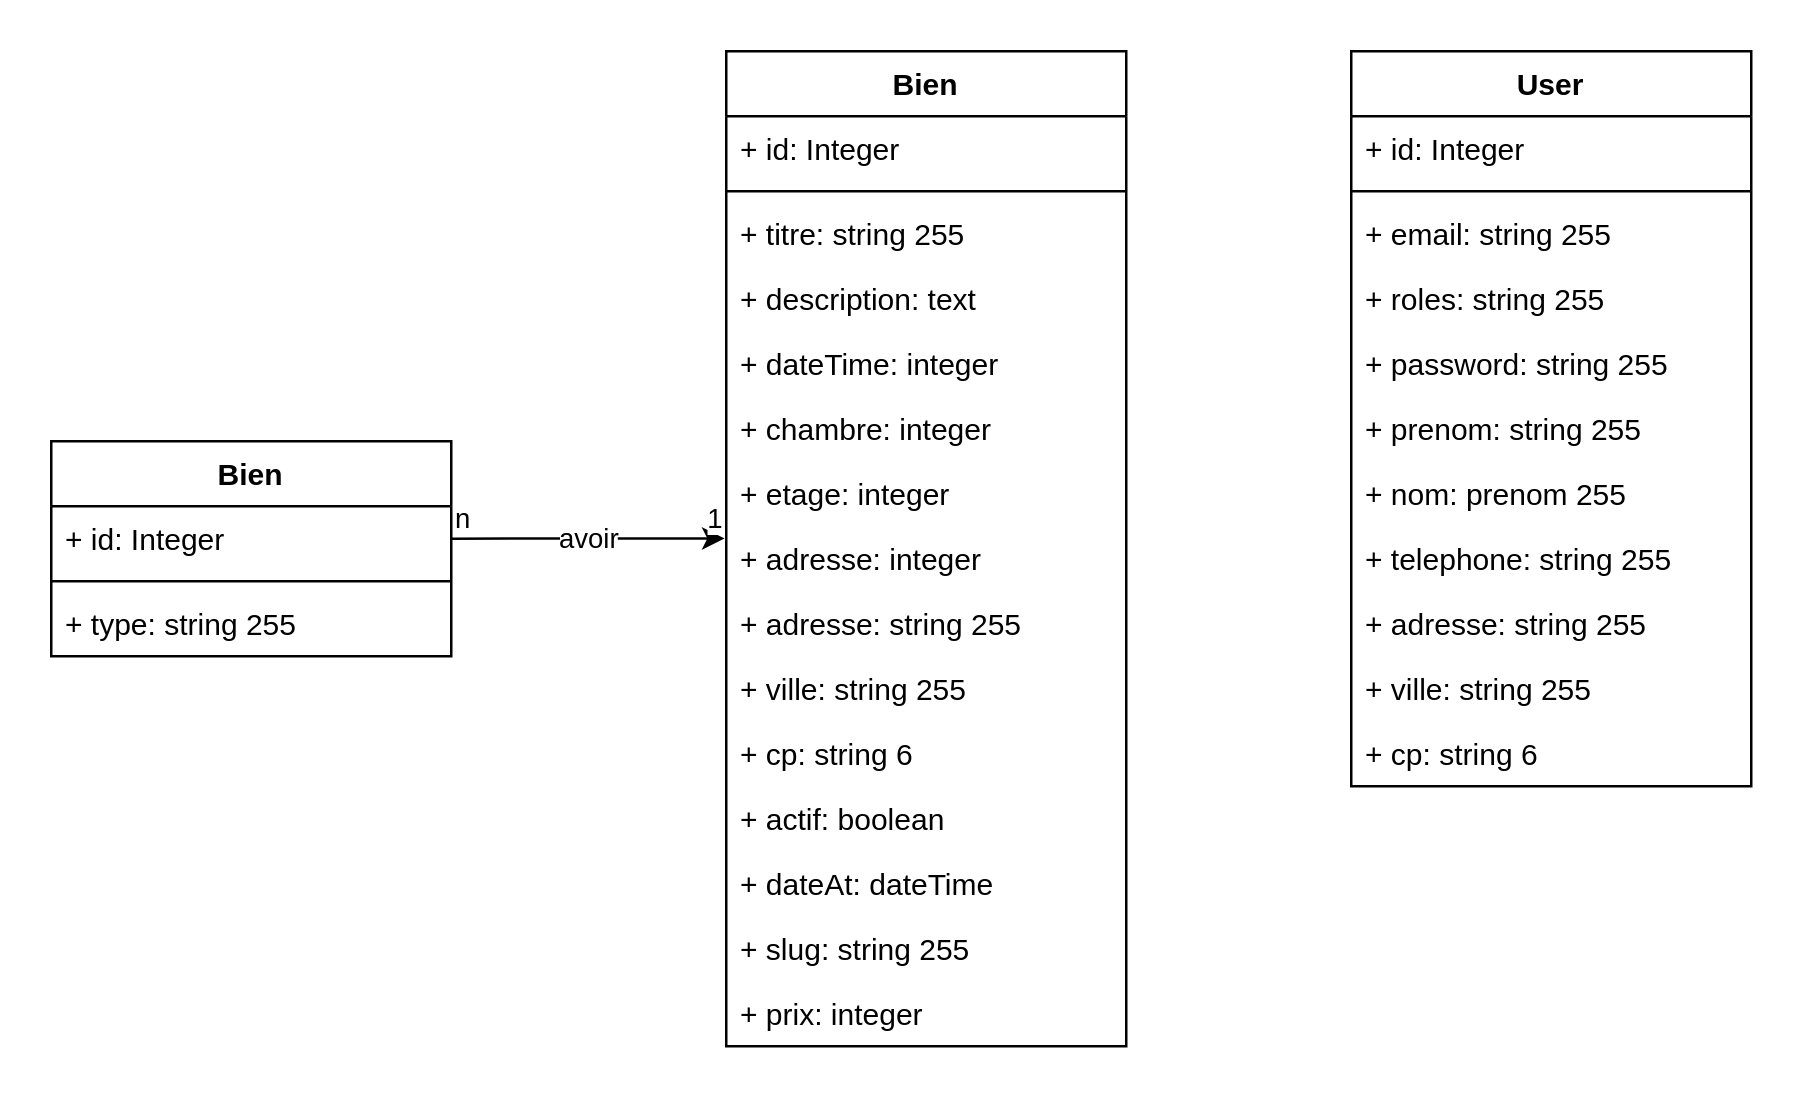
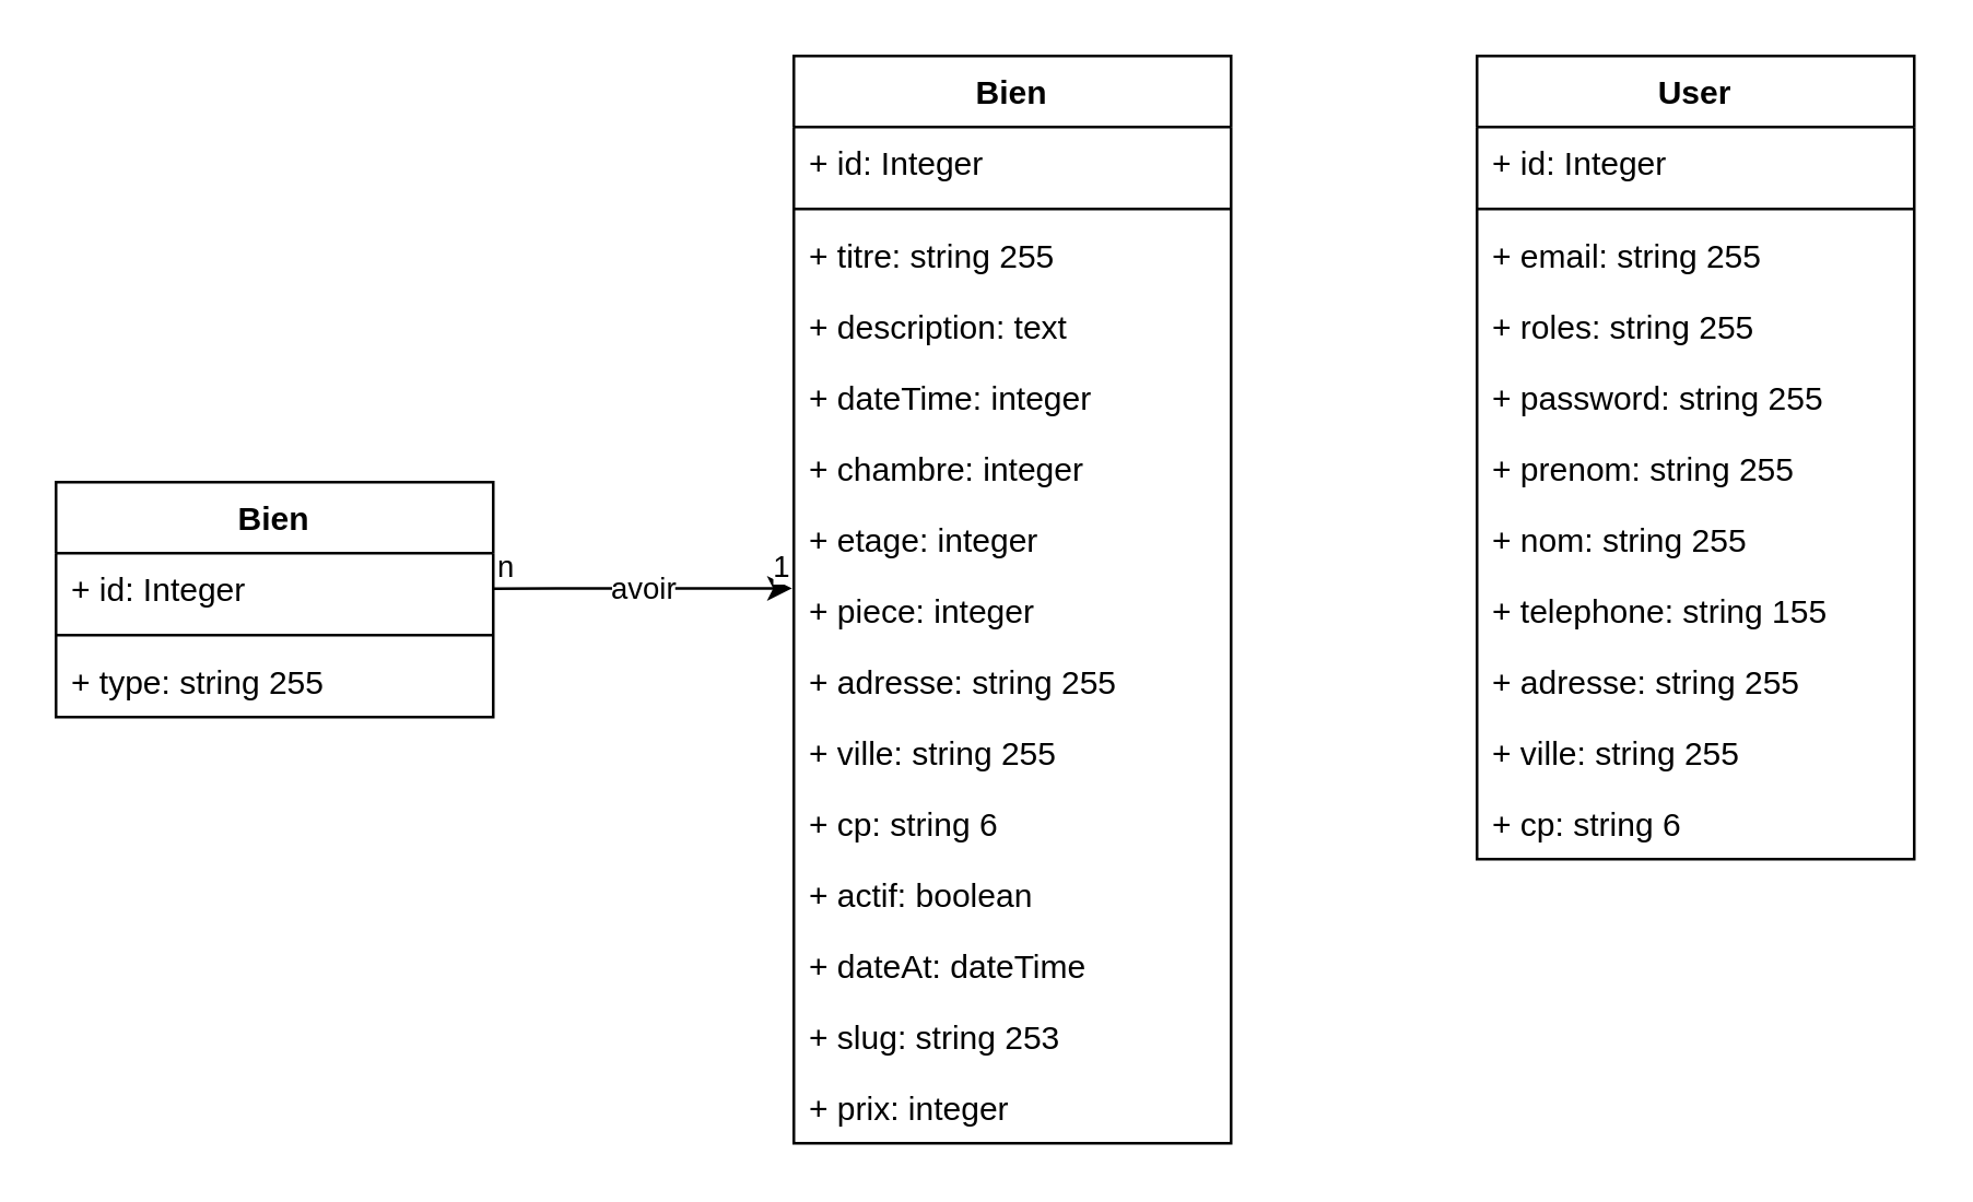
- <mxCell id="33" value="+ nom: prenom 255" style="text;strokeColor=none;fillColor=none;align=left;verticalAlign=top;spacingLeft=4;spacingRight=4;overflow=hidden;rotatable=0;points=[[0,0.5],[1,0.5]];portConstraint=eastwest;" vertex="1" parent="26"><mxGeometry y="164" width="160" height="26" as="geometry" /></mxCell>
+ <mxCell id="33" value="+ nom: string 255" style="text;strokeColor=none;fillColor=none;align=left;verticalAlign=top;spacingLeft=4;spacingRight=4;overflow=hidden;rotatable=0;points=[[0,0.5],[1,0.5]];portConstraint=eastwest;" vertex="1" parent="26"><mxGeometry y="164" width="160" height="26" as="geometry" /></mxCell>
- <mxCell id="14" value="+ adresse: integer" style="text;strokeColor=none;fillColor=none;align=left;verticalAlign=top;spacingLeft=4;spacingRight=4;overflow=hidden;rotatable=0;points=[[0,0.5],[1,0.5]];portConstraint=eastwest;" vertex="1" parent="6"><mxGeometry y="190" width="160" height="26" as="geometry" /></mxCell>
+ <mxCell id="14" value="+ piece: integer" style="text;strokeColor=none;fillColor=none;align=left;verticalAlign=top;spacingLeft=4;spacingRight=4;overflow=hidden;rotatable=0;points=[[0,0.5],[1,0.5]];portConstraint=eastwest;" vertex="1" parent="6"><mxGeometry y="190" width="160" height="26" as="geometry" /></mxCell>
- <mxCell id="34" value="+ telephone: string 255" style="text;strokeColor=none;fillColor=none;align=left;verticalAlign=top;spacingLeft=4;spacingRight=4;overflow=hidden;rotatable=0;points=[[0,0.5],[1,0.5]];portConstraint=eastwest;" vertex="1" parent="26"><mxGeometry y="190" width="160" height="26" as="geometry" /></mxCell>
+ <mxCell id="34" value="+ telephone: string 155" style="text;strokeColor=none;fillColor=none;align=left;verticalAlign=top;spacingLeft=4;spacingRight=4;overflow=hidden;rotatable=0;points=[[0,0.5],[1,0.5]];portConstraint=eastwest;" vertex="1" parent="26"><mxGeometry y="190" width="160" height="26" as="geometry" /></mxCell>
- <mxCell id="20" value="+ slug: string 255" style="text;strokeColor=none;fillColor=none;align=left;verticalAlign=top;spacingLeft=4;spacingRight=4;overflow=hidden;rotatable=0;points=[[0,0.5],[1,0.5]];portConstraint=eastwest;" vertex="1" parent="6"><mxGeometry y="346" width="160" height="26" as="geometry" /></mxCell>
+ <mxCell id="20" value="+ slug: string 253" style="text;strokeColor=none;fillColor=none;align=left;verticalAlign=top;spacingLeft=4;spacingRight=4;overflow=hidden;rotatable=0;points=[[0,0.5],[1,0.5]];portConstraint=eastwest;" vertex="1" parent="6"><mxGeometry y="346" width="160" height="26" as="geometry" /></mxCell>
